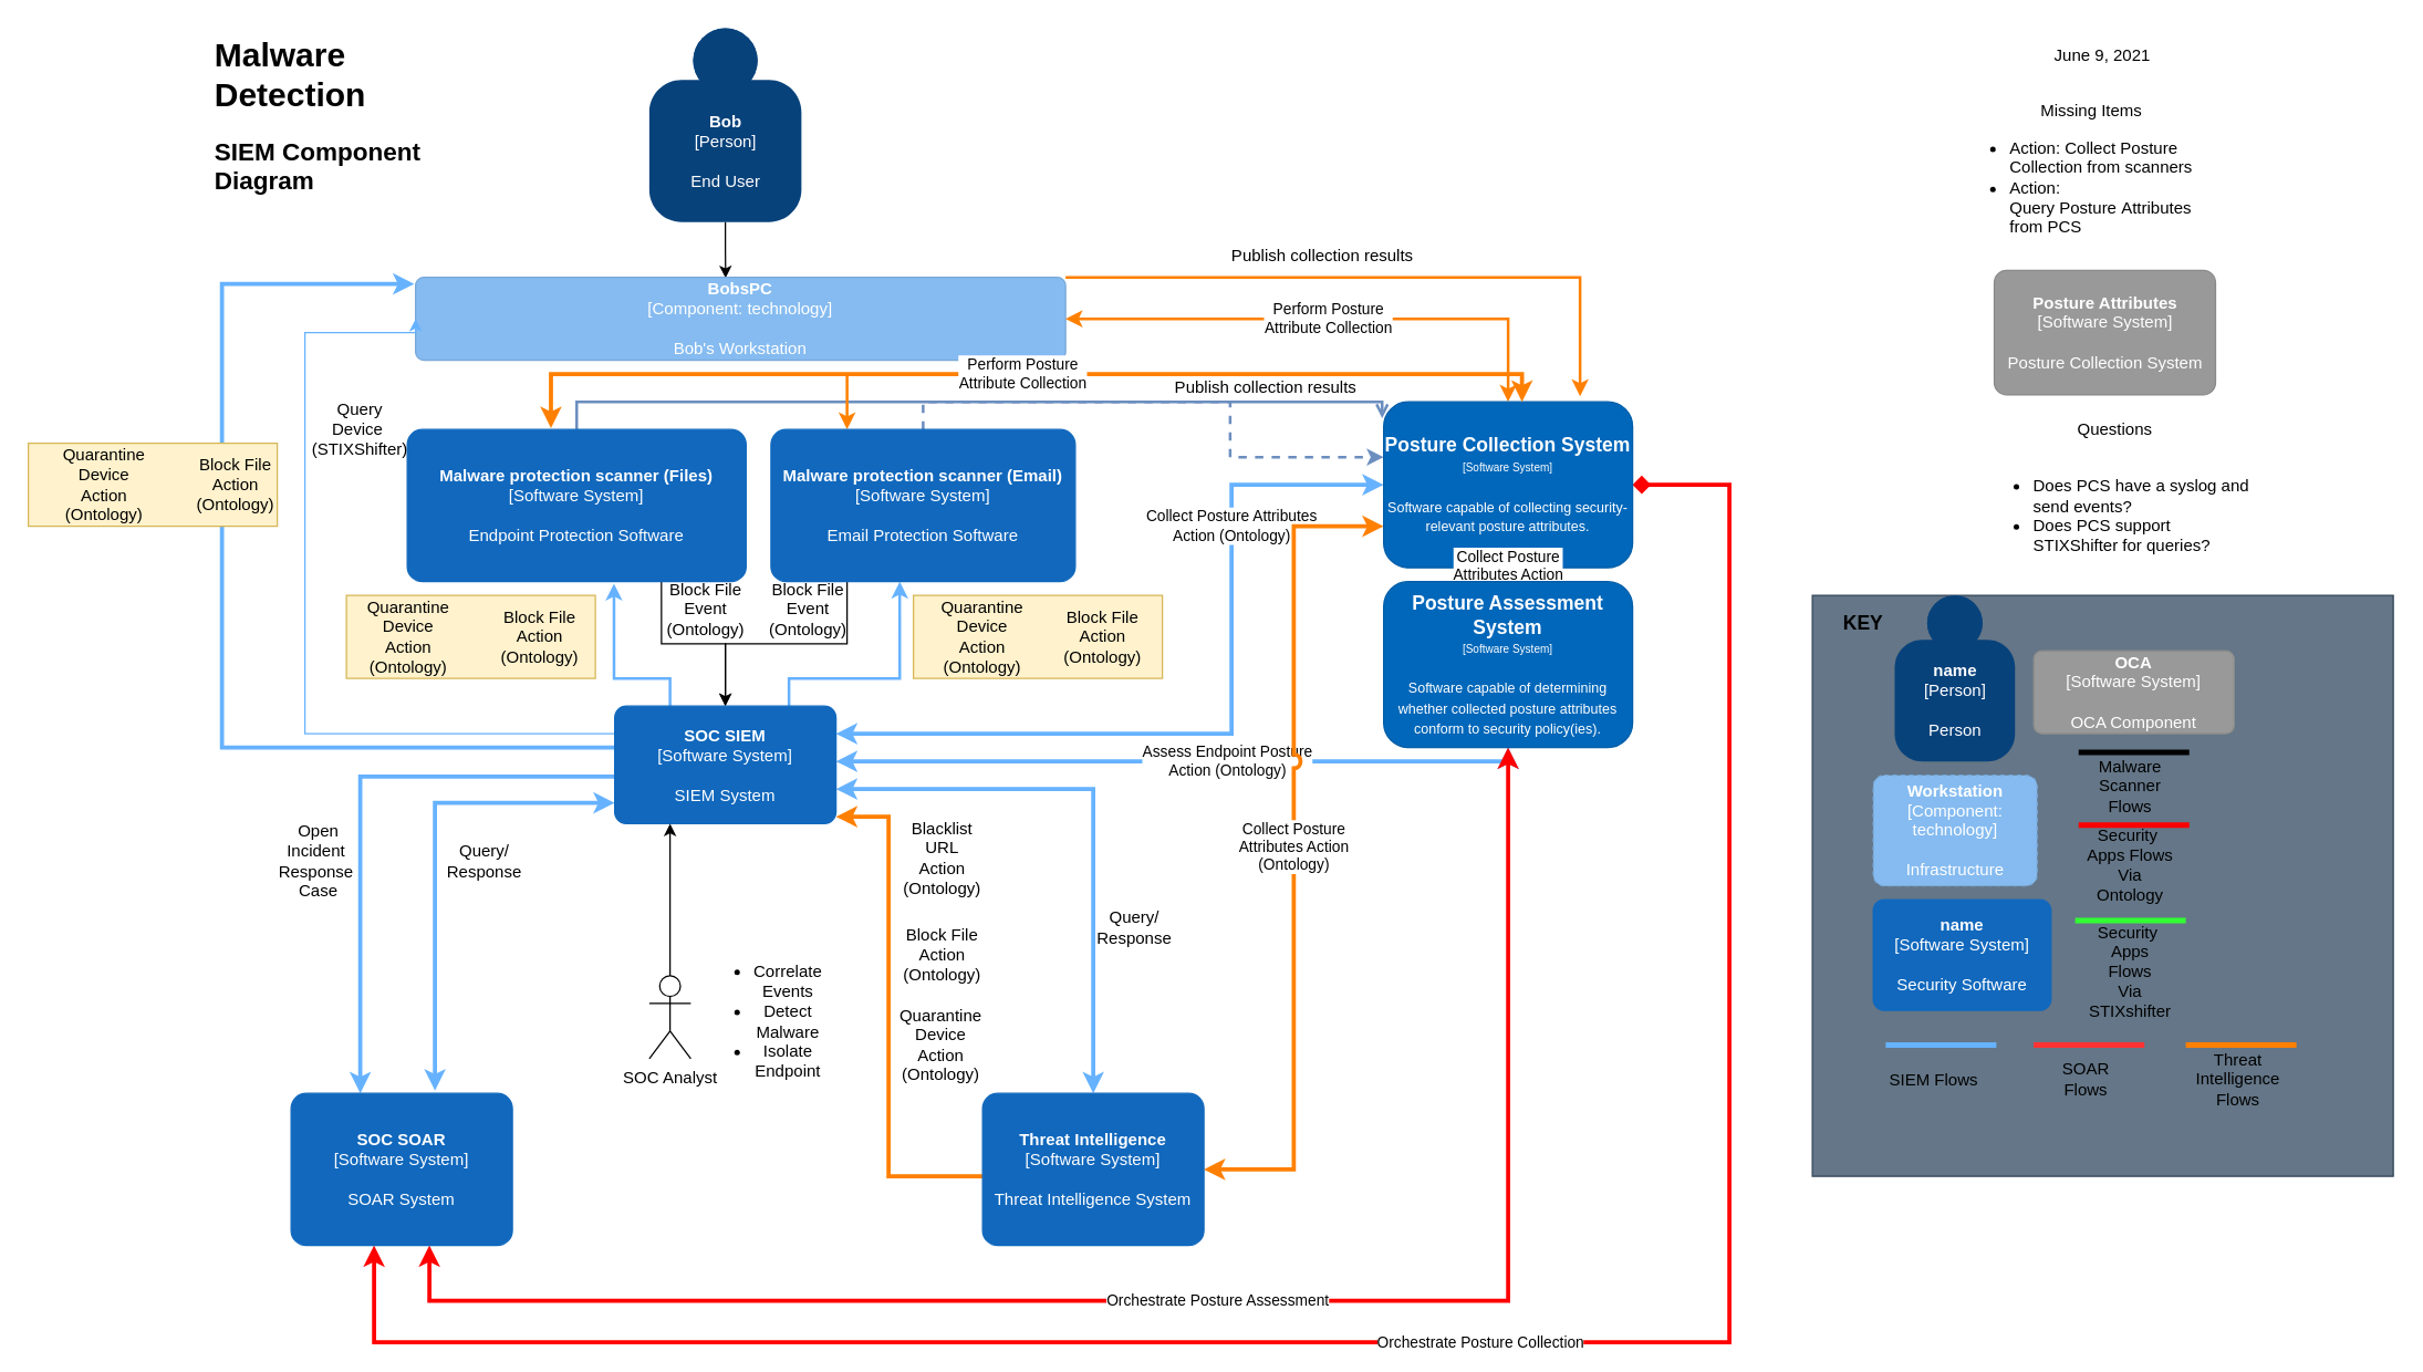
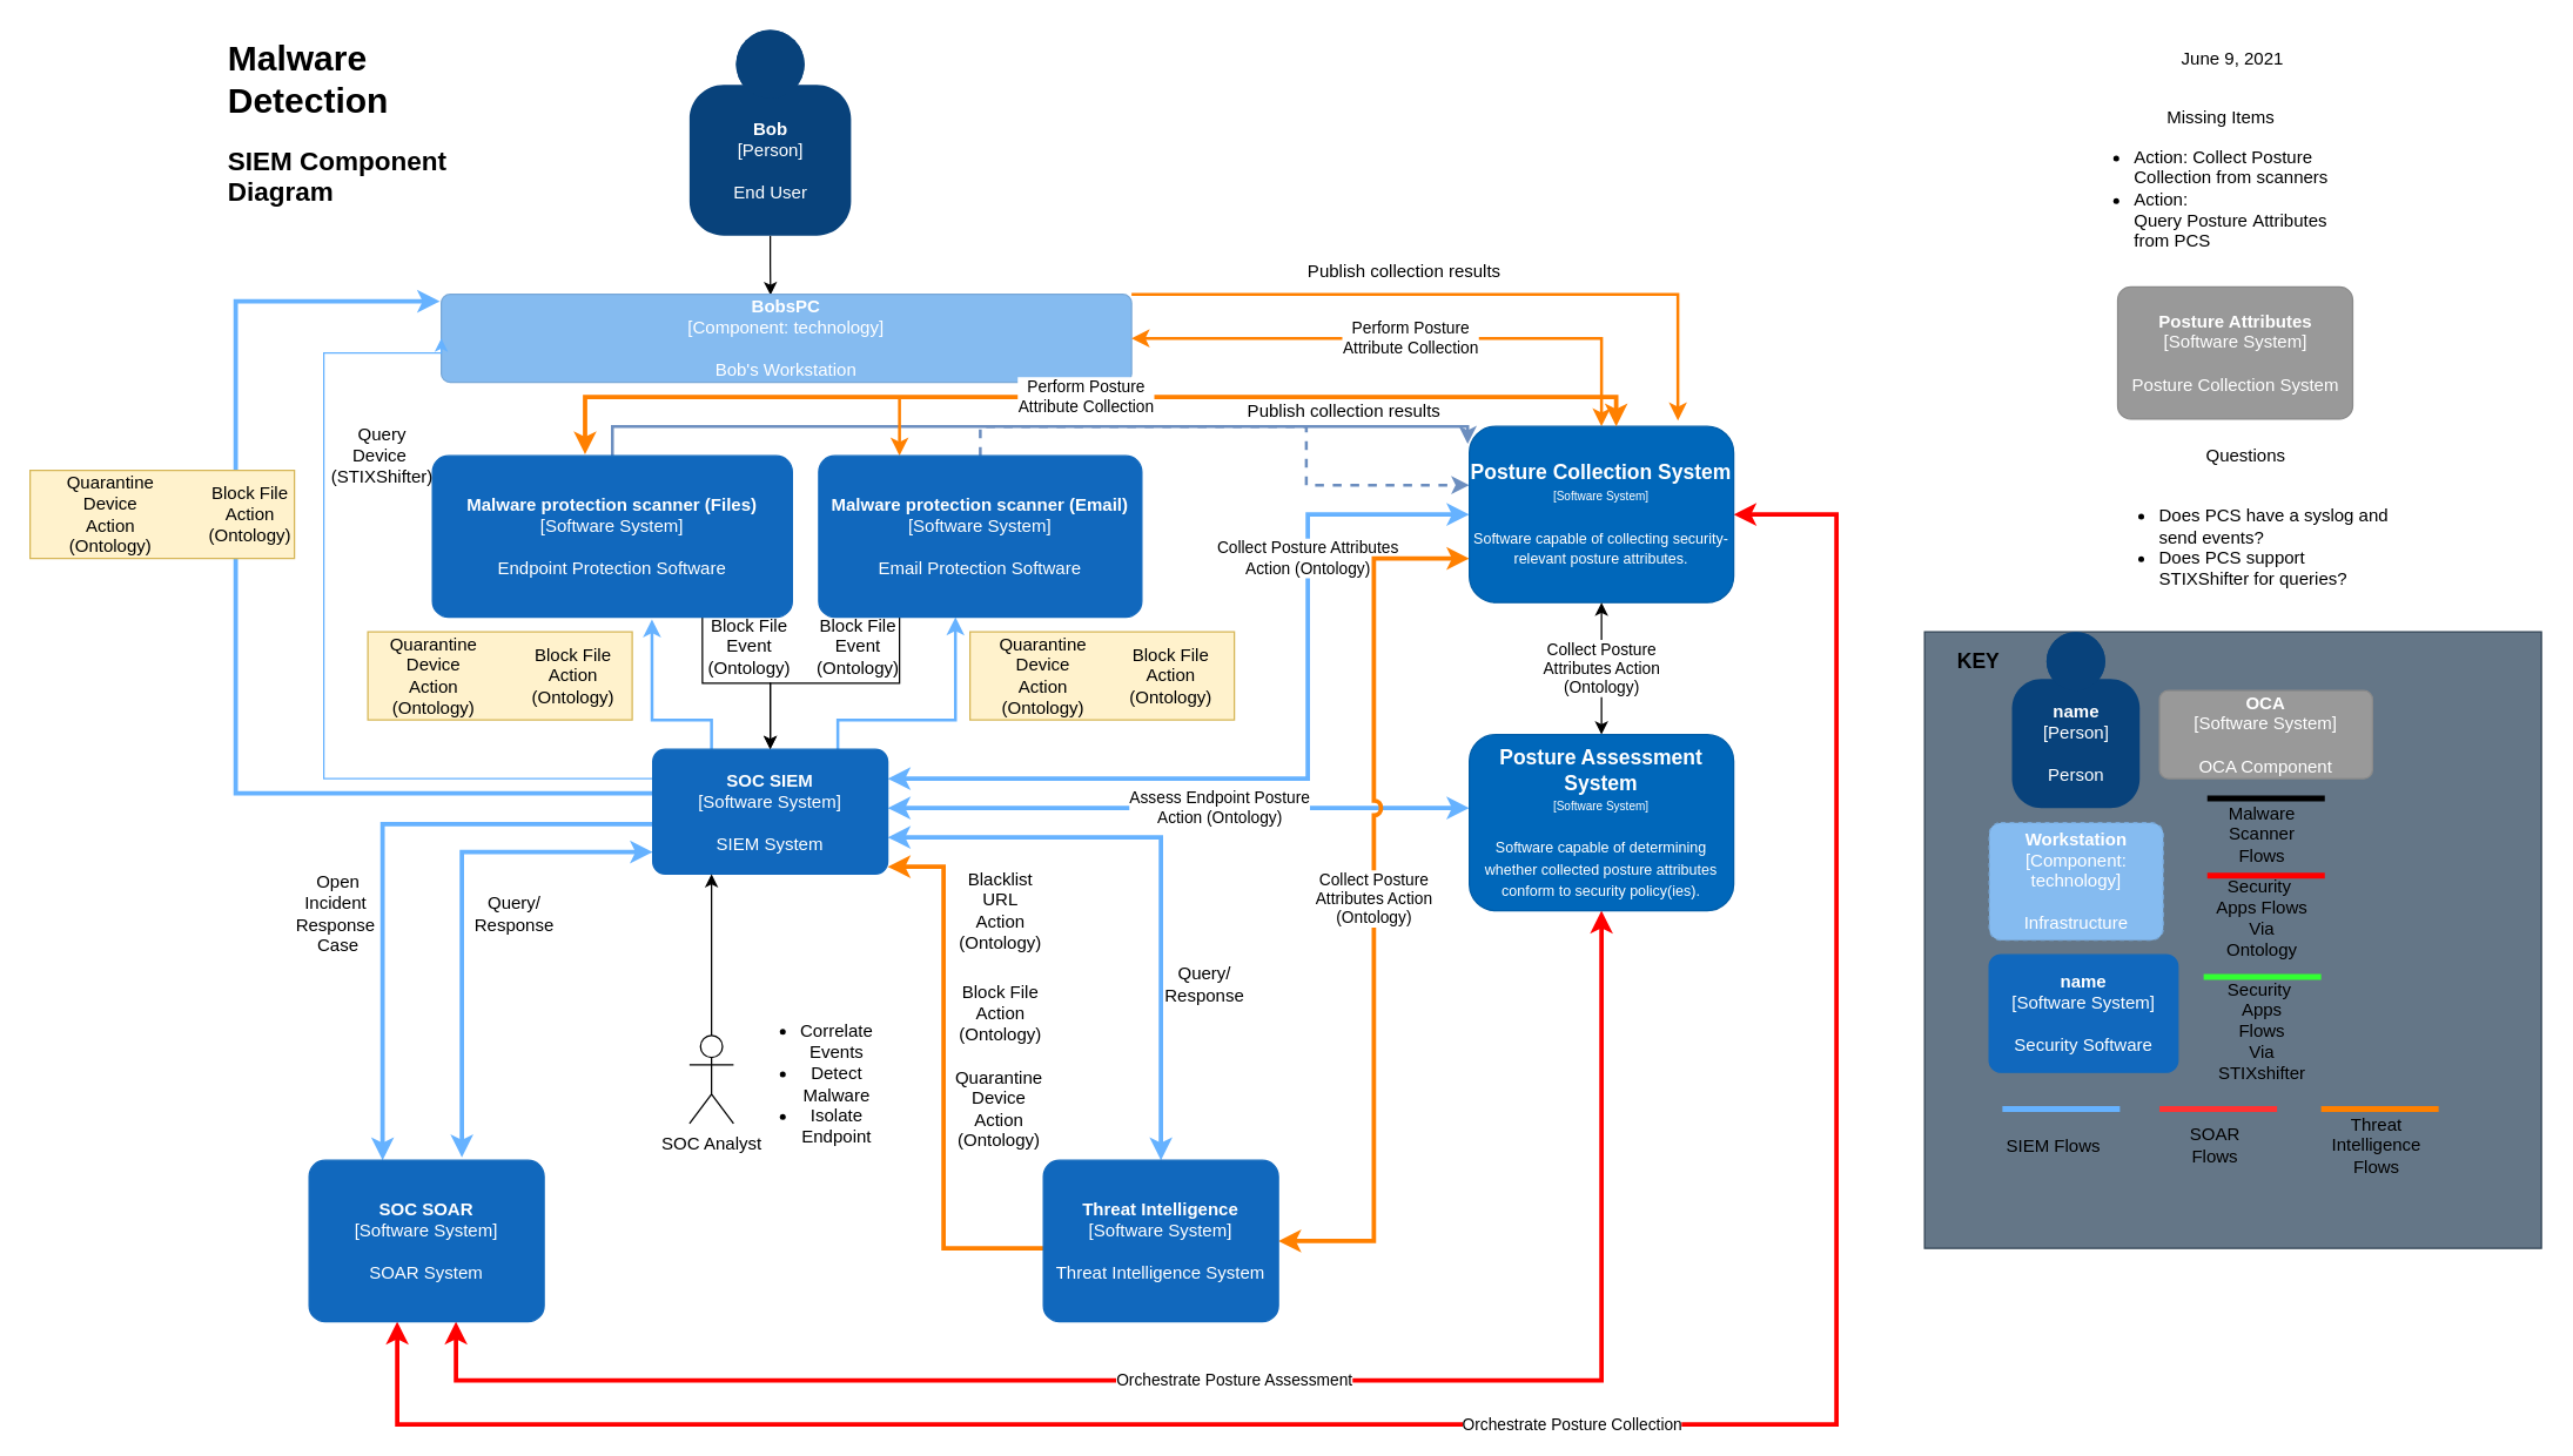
- <mxCell id="21" style="edgeStyle=orthogonalEdgeStyle;rounded=0;orthogonalLoop=1;jettySize=auto;html=1;entryX=-0.006;entryY=0.1;entryDx=0;entryDy=0;entryPerimeter=0;fillColor=#dae8fc;strokeColor=#6c8ebf;strokeWidth=2;endArrow=open;" parent="1" source="22" target="74" edge="1"><mxGeometry relative="1" as="geometry"><Array as="points"><mxPoint x="417" y="290" /><mxPoint x="999" y="290" /></Array></mxGeometry></mxCell>
+ <mxCell id="21" style="edgeStyle=orthogonalEdgeStyle;rounded=0;orthogonalLoop=1;jettySize=auto;html=1;entryX=-0.006;entryY=0.1;entryDx=0;entryDy=0;entryPerimeter=0;fillColor=#dae8fc;strokeColor=#6c8ebf;strokeWidth=2;" parent="1" source="22" target="74" edge="1"><mxGeometry relative="1" as="geometry"><Array as="points"><mxPoint x="417" y="290" /><mxPoint x="999" y="290" /></Array></mxGeometry></mxCell>
- <mxCell id="28" value="Orchestrate Posture Collection" style="edgeStyle=orthogonalEdgeStyle;rounded=0;orthogonalLoop=1;jettySize=auto;html=1;strokeColor=#FF0000;strokeWidth=3;startArrow=classic;startFill=1;endArrow=diamond;" parent="1" source="29" target="74" edge="1"><mxGeometry relative="1" as="geometry"><Array as="points"><mxPoint x="270" y="970" /><mxPoint x="1250" y="970" /><mxPoint x="1250" y="350" /></Array></mxGeometry></mxCell>
+ <mxCell id="28" value="Orchestrate Posture Collection" style="edgeStyle=orthogonalEdgeStyle;rounded=0;orthogonalLoop=1;jettySize=auto;html=1;strokeColor=#FF0000;strokeWidth=3;startArrow=classic;startFill=1;" parent="1" source="29" target="74" edge="1"><mxGeometry relative="1" as="geometry"><Array as="points"><mxPoint x="270" y="970" /><mxPoint x="1250" y="970" /><mxPoint x="1250" y="350" /></Array></mxGeometry></mxCell>
- <mxCell id="76" value="&lt;div&gt;&lt;span style=&quot;font-size: 14px&quot;&gt;&lt;b&gt;Posture Assessment System&lt;/b&gt;&lt;/span&gt;&lt;/div&gt;&lt;div&gt;&lt;span style=&quot;font-size: 8px&quot;&gt;[Software System]&lt;/span&gt;&lt;/div&gt;&lt;div&gt;&lt;span style=&quot;font-size: 8px&quot;&gt;&lt;br&gt;&lt;/span&gt;&lt;/div&gt;&lt;div&gt;&lt;font size=&quot;1&quot;&gt;Software capable of determining whether collected posture attributes conform to security policy(ies).&lt;/font&gt;&lt;/div&gt;" style="rounded=1;whiteSpace=wrap;html=1;fillColor=#0067BA;fontColor=#FFFFFF;strokeColor=#005DA8;resizable=0;" parent="1" vertex="1"><mxGeometry x="1000" y="420" width="180" height="120" as="geometry" /></mxCell>
+ <mxCell id="76" value="&lt;div&gt;&lt;span style=&quot;font-size: 14px&quot;&gt;&lt;b&gt;Posture Assessment System&lt;/b&gt;&lt;/span&gt;&lt;/div&gt;&lt;div&gt;&lt;span style=&quot;font-size: 8px&quot;&gt;[Software System]&lt;/span&gt;&lt;/div&gt;&lt;div&gt;&lt;span style=&quot;font-size: 8px&quot;&gt;&lt;br&gt;&lt;/span&gt;&lt;/div&gt;&lt;div&gt;&lt;font size=&quot;1&quot;&gt;Software capable of determining whether collected posture attributes conform to security policy(ies).&lt;/font&gt;&lt;/div&gt;" style="rounded=1;whiteSpace=wrap;html=1;fillColor=#0067BA;fontColor=#FFFFFF;strokeColor=#005DA8;resizable=0;" parent="1" vertex="1"><mxGeometry x="1000" y="500" width="180" height="120" as="geometry" /></mxCell>
